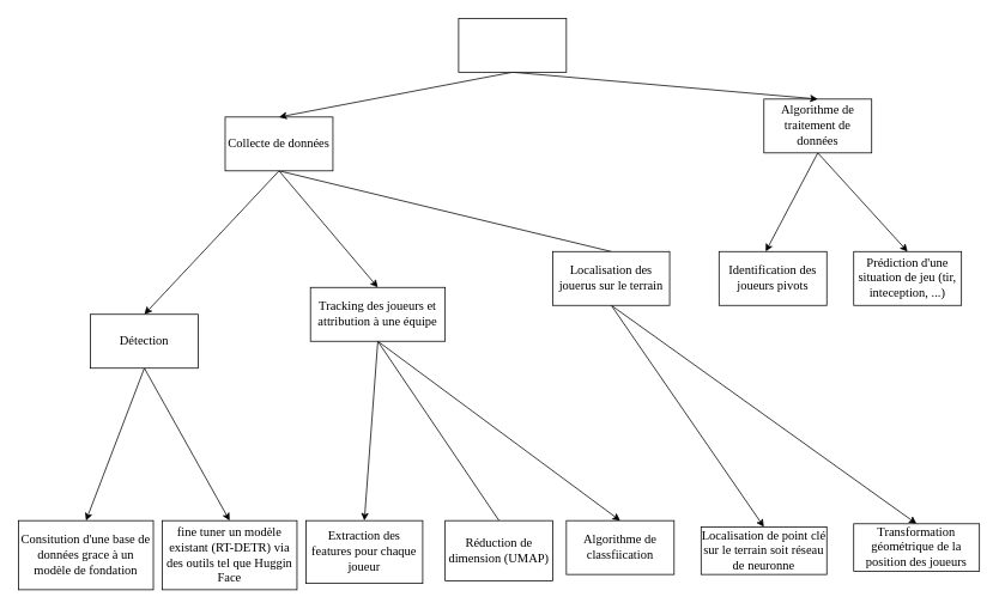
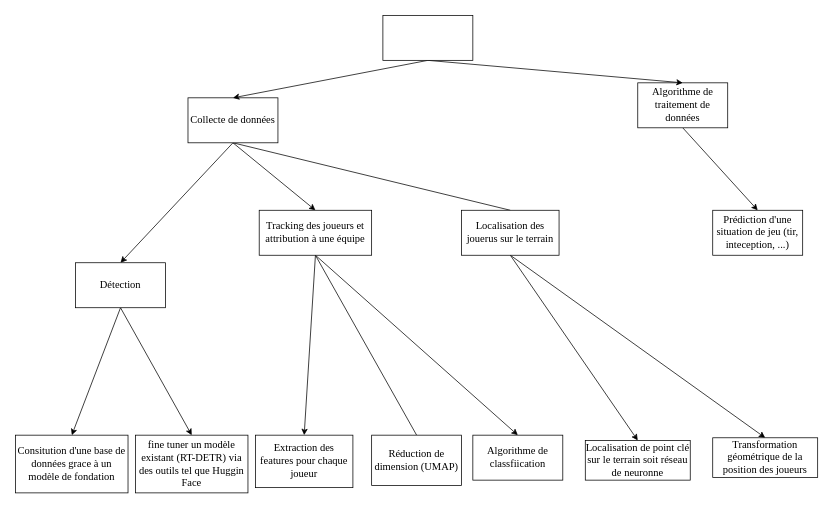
- <mxCell id="23" style="edgeStyle=none;html=1;exitX=0.5;exitY=1;exitDx=0;exitDy=0;entryX=0.433;entryY=0;entryDx=0;entryDy=0;entryPerimeter=0;" parent="1" source="25" target="26" edge="1"><mxGeometry relative="1" as="geometry" /></mxCell>
- <mxCell id="26" value="&lt;font face=&quot;Times New Roman&quot; style=&quot;font-size: 14px;&quot;&gt;Identification des joueurs pivots&lt;/font&gt;" style="whiteSpace=wrap;html=1;" parent="1" vertex="1"><mxGeometry x="800" y="280" width="120" height="60" as="geometry" /></mxCell>
- <mxCell id="13" value="&lt;font face=&quot;Times New Roman&quot; style=&quot;font-size: 14px;&quot;&gt;Tracking des joueurs et attribution à une équipe&lt;/font&gt;" style="whiteSpace=wrap;html=1;" parent="1" vertex="1"><mxGeometry x="345" y="320" width="150" height="60" as="geometry" /></mxCell>
+ <mxCell id="13" value="&lt;font face=&quot;Times New Roman&quot; style=&quot;font-size: 14px;&quot;&gt;Tracking des joueurs et attribution à une équipe&lt;/font&gt;" style="whiteSpace=wrap;html=1;" parent="1" vertex="1"><mxGeometry x="345" y="280" width="150" height="60" as="geometry" /></mxCell>
